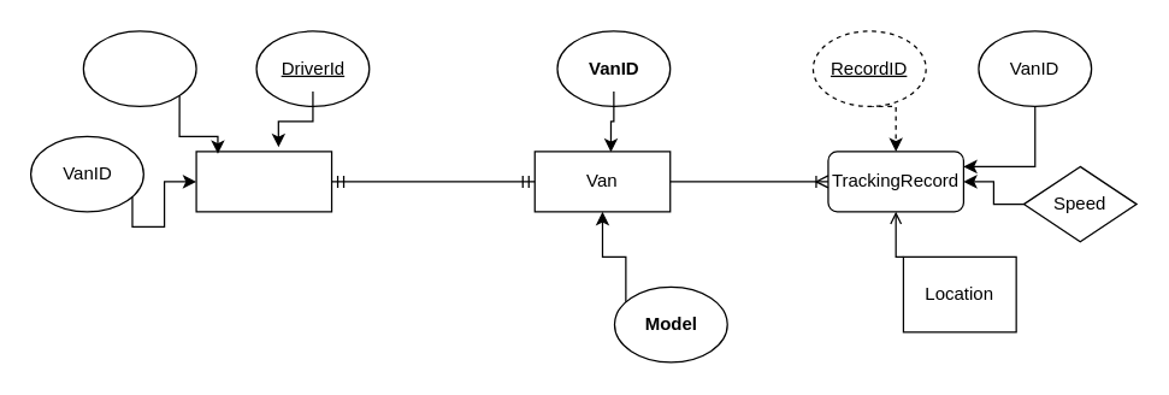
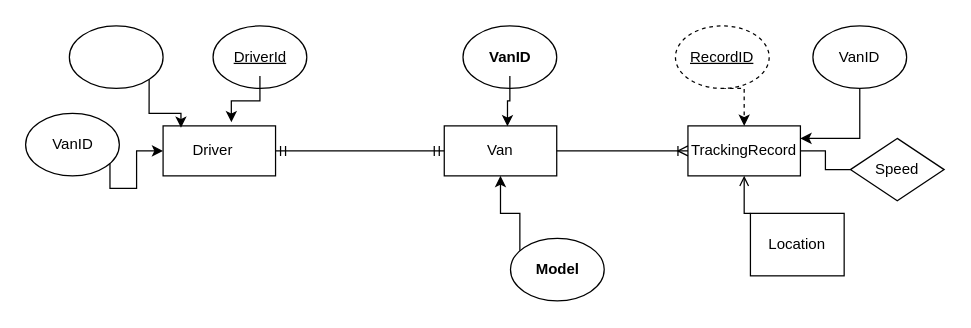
+ <mxCell id="18" value="Driver" style="text;html=1;align=center;verticalAlign=middle;whiteSpace=wrap;rounded=0;" vertex="1" parent="1"><mxGeometry x="140" y="105" width="60" height="30" as="geometry" /></mxCell>
- <mxCell id="9" value="TrackingRecord" style="whiteSpace=wrap;html=1;rounded=1;" vertex="1" parent="1"><mxGeometry x="550" y="100" width="90" height="40" as="geometry" /></mxCell>
+ <mxCell id="9" value="TrackingRecord" style="rounded=0;whiteSpace=wrap;html=1;" vertex="1" parent="1"><mxGeometry x="550" y="100" width="90" height="40" as="geometry" /></mxCell>
- <mxCell id="14" style="edgeStyle=orthogonalEdgeStyle;rounded=0;orthogonalLoop=1;jettySize=auto;html=1;exitX=0;exitY=0.5;exitDx=0;exitDy=0;entryX=1;entryY=0.5;entryDx=0;entryDy=0;" edge="1" parent="1" source="15" target="9"><mxGeometry relative="1" as="geometry" /></mxCell>
+ <mxCell id="14" style="edgeStyle=orthogonalEdgeStyle;rounded=0;orthogonalLoop=1;jettySize=auto;html=1;exitX=0;exitY=0.5;exitDx=0;exitDy=0;entryX=1;entryY=0.5;entryDx=0;entryDy=0;endArrow=none;" edge="1" parent="1" source="15" target="9"><mxGeometry relative="1" as="geometry" /></mxCell>
